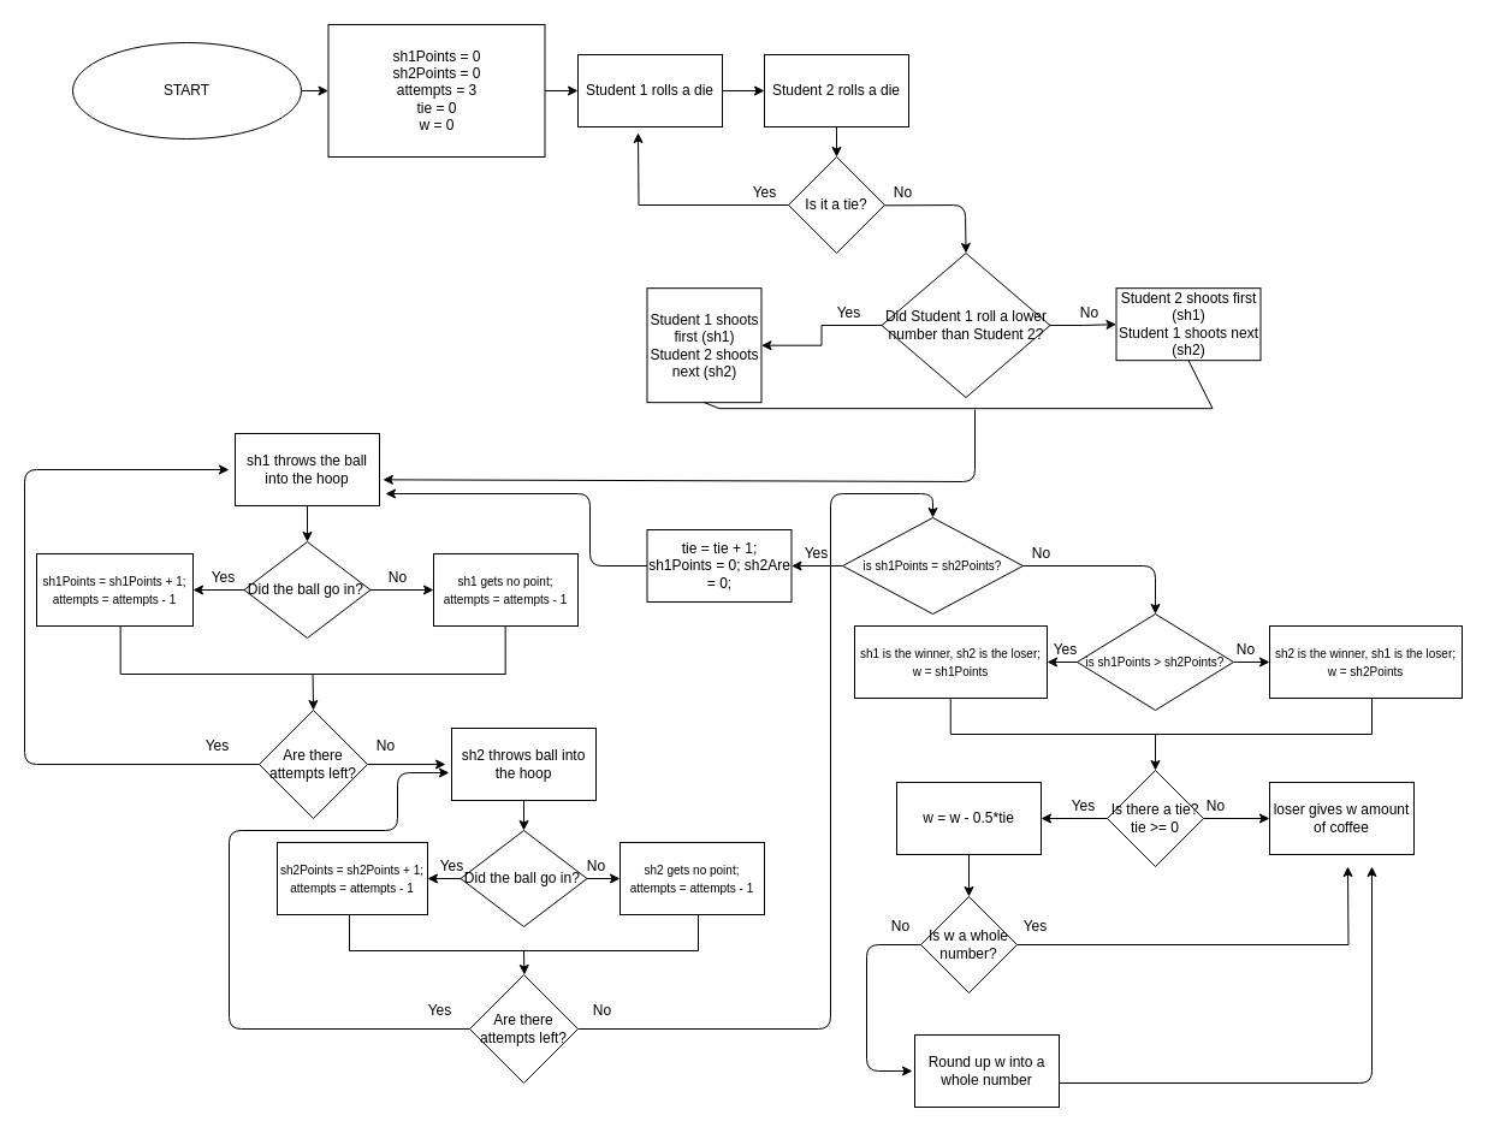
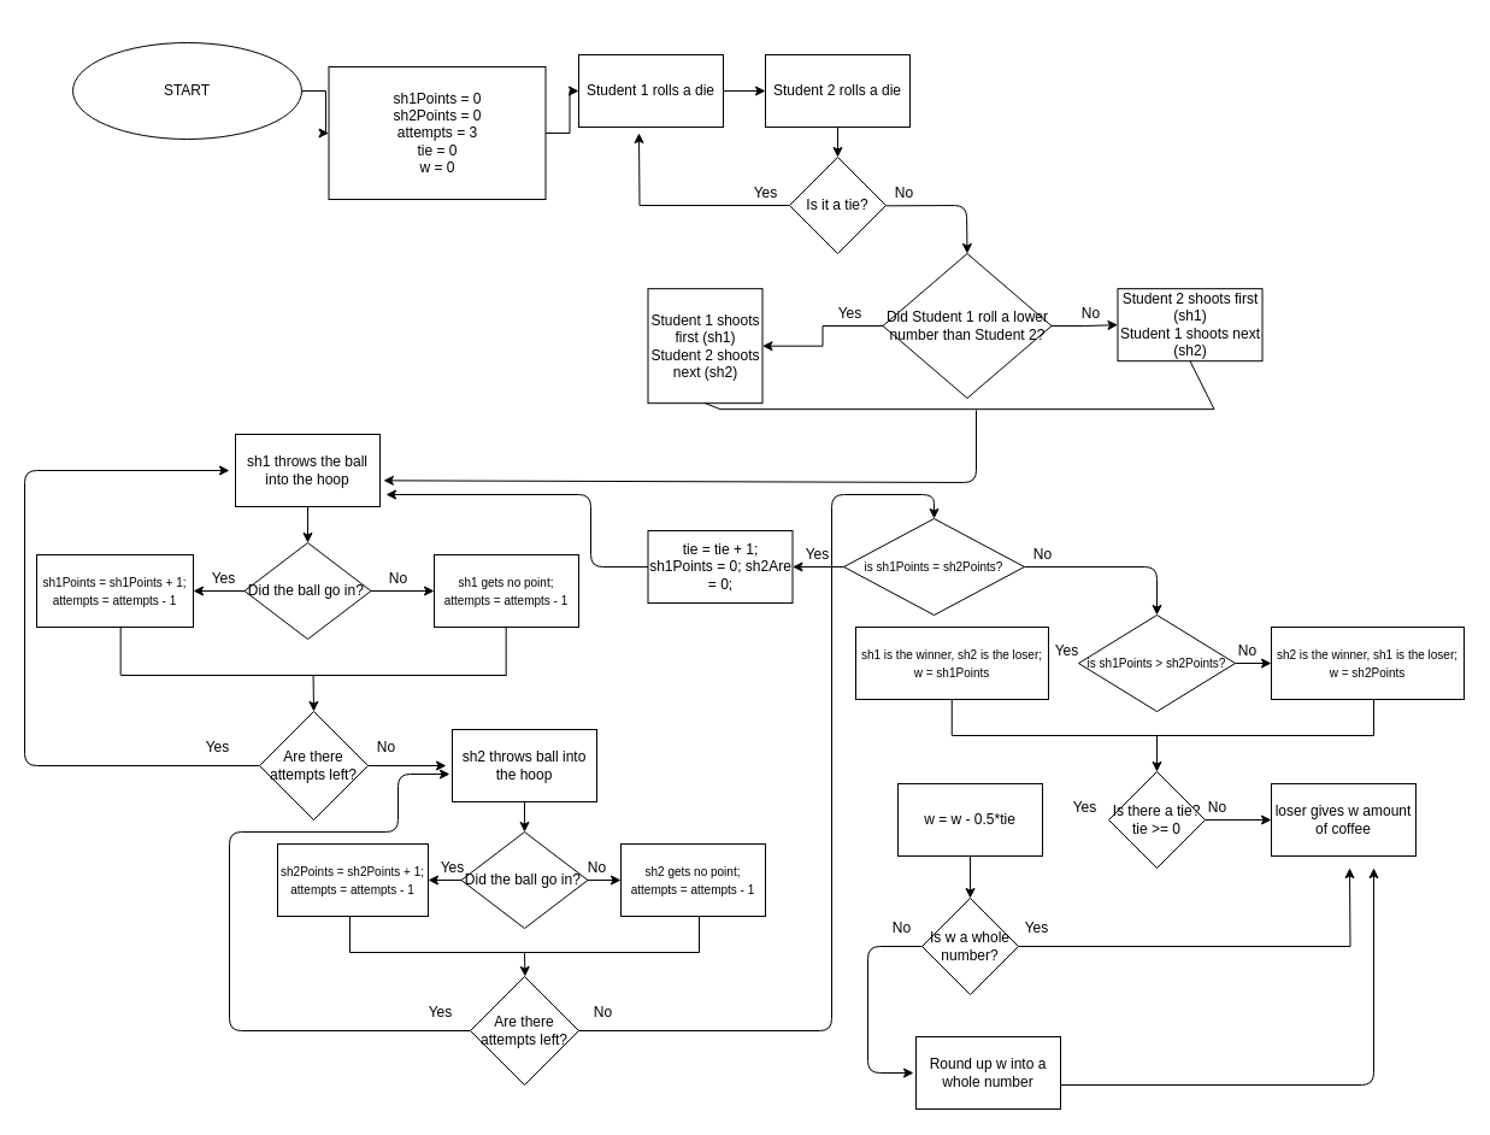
- <mxCell id="5" value="sh1Points = 0&lt;br&gt;sh2Points = 0&lt;br&gt;attempts = 3&lt;br&gt;tie = 0&lt;br&gt;w = 0" style="rounded=0;whiteSpace=wrap;html=1;" vertex="1" parent="1"><mxGeometry x="272.5" y="20" width="180" height="110" as="geometry" /></mxCell>
+ <mxCell id="5" value="sh1Points = 0&lt;br&gt;sh2Points = 0&lt;br&gt;attempts = 3&lt;br&gt;tie = 0&lt;br&gt;w = 0" style="rounded=0;whiteSpace=wrap;html=1;" vertex="1" parent="1"><mxGeometry x="272.5" y="55" width="180" height="110" as="geometry" /></mxCell>
- <mxCell id="65" value="" style="edgeStyle=orthogonalEdgeStyle;rounded=0;orthogonalLoop=1;jettySize=auto;html=1;" edge="1" parent="1" source="67" target="69"><mxGeometry relative="1" as="geometry" /></mxCell>
- <mxCell id="79" style="edgeStyle=orthogonalEdgeStyle;rounded=0;orthogonalLoop=1;jettySize=auto;html=1;entryX=1;entryY=0.5;entryDx=0;entryDy=0;" edge="1" parent="1" source="80" target="85"><mxGeometry relative="1" as="geometry" /></mxCell>
